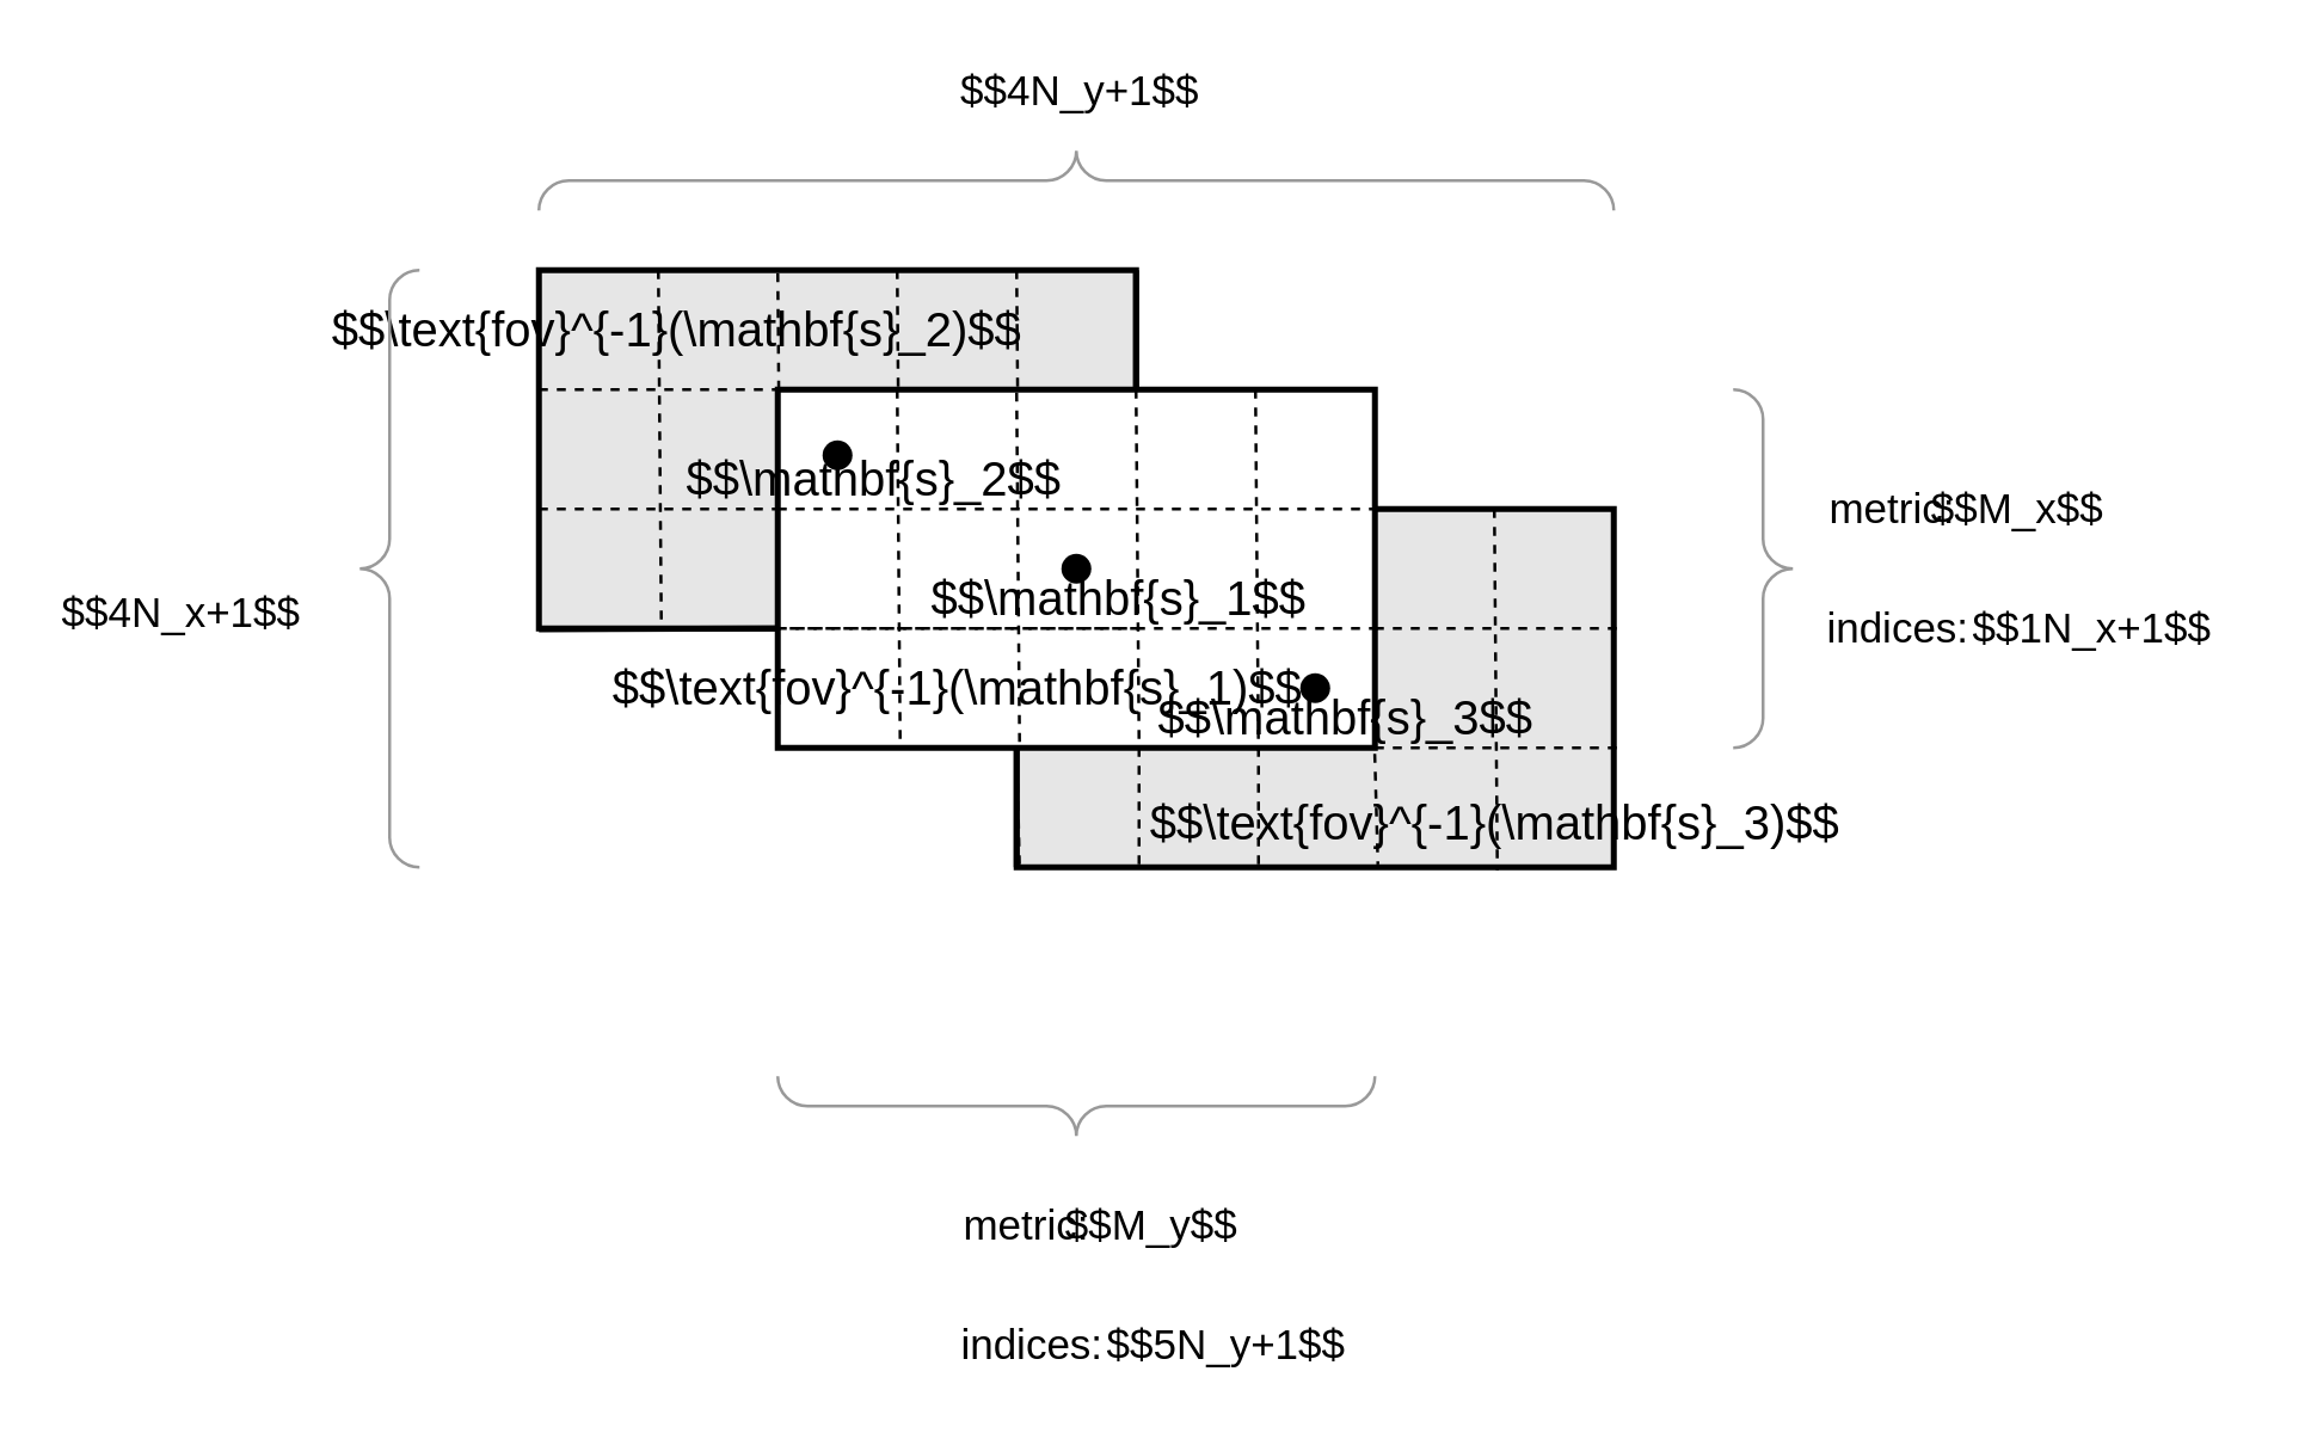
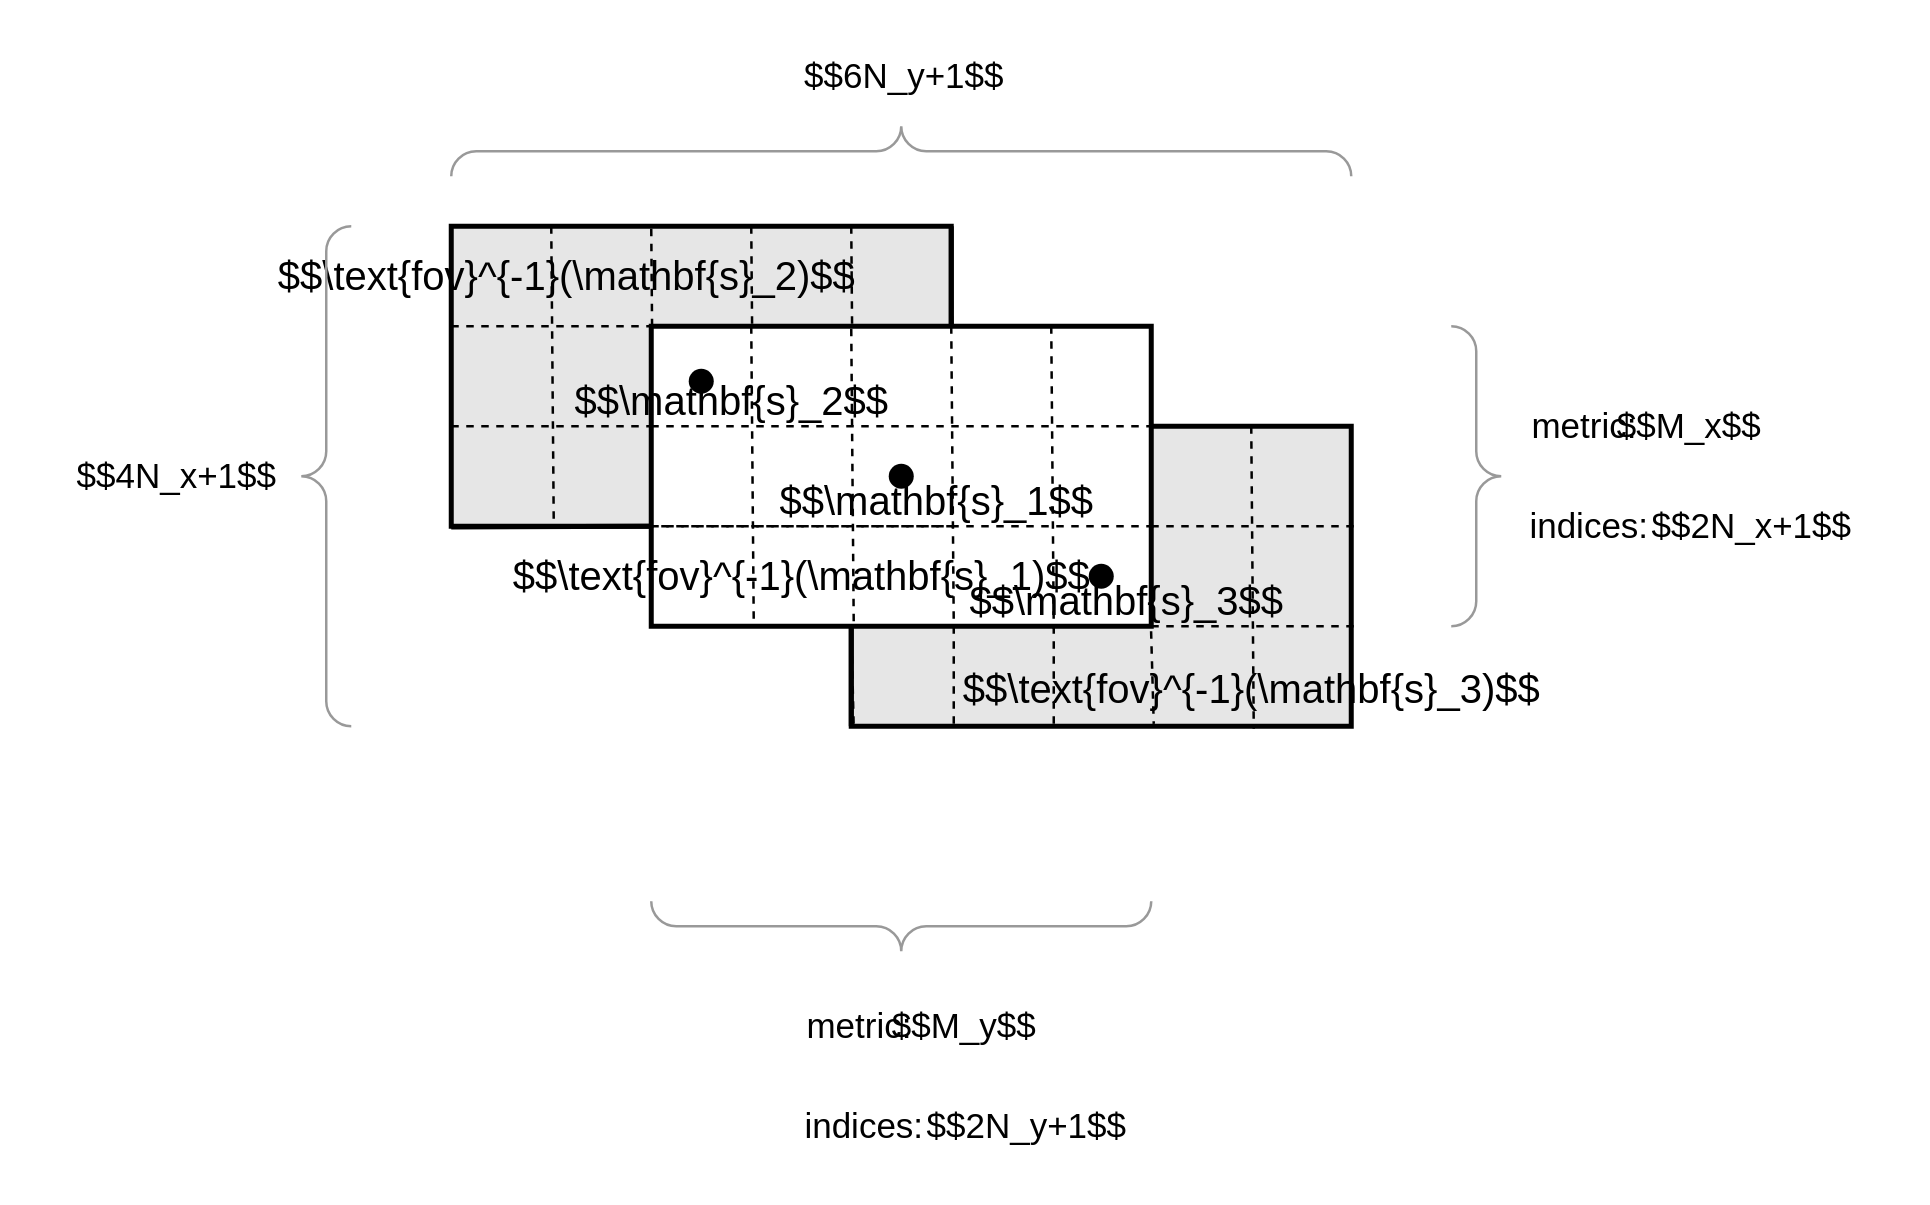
- <mxCell id="52" value="$$4N_y+1$$" style="text;html=1;align=center;verticalAlign=middle;resizable=0;points=[];autosize=1;strokeColor=none;fillColor=none;fontSize=14;" parent="1" vertex="1"><mxGeometry x="310.5" y="20" width="100" height="20" as="geometry" /></mxCell>
+ <mxCell id="52" value="$$6N_y+1$$" style="text;html=1;align=center;verticalAlign=middle;resizable=0;points=[];autosize=1;strokeColor=none;fillColor=none;fontSize=14;" parent="1" vertex="1"><mxGeometry x="310.5" y="20" width="100" height="20" as="geometry" /></mxCell>
- <mxCell id="50" value="$$4N_x+1$$" style="text;html=1;align=center;verticalAlign=middle;resizable=0;points=[];autosize=1;strokeColor=none;fillColor=none;fontSize=14;" parent="1" vertex="1"><mxGeometry x="10" y="195" width="100" height="20" as="geometry" /></mxCell>
+ <mxCell id="50" value="$$4N_x+1$$" style="text;html=1;align=center;verticalAlign=middle;resizable=0;points=[];autosize=1;strokeColor=none;fillColor=none;fontSize=14;" parent="1" vertex="1"><mxGeometry y="180" width="100" height="20" as="geometry" x="20" /></mxCell>
- <mxCell id="7" value="$$1N_x+1$$" style="text;html=1;align=center;verticalAlign=middle;resizable=0;points=[];autosize=1;strokeColor=none;fillColor=none;fontSize=14;" parent="1" vertex="1"><mxGeometry x="650" y="200" width="100" height="20" as="geometry" /></mxCell>
+ <mxCell id="7" value="$$2N_x+1$$" style="text;html=1;align=center;verticalAlign=middle;resizable=0;points=[];autosize=1;strokeColor=none;fillColor=none;fontSize=14;" parent="1" vertex="1"><mxGeometry x="650" y="200" width="100" height="20" as="geometry" /></mxCell>
- <mxCell id="11" value="$$5N_y+1$$" style="text;html=1;align=center;verticalAlign=middle;resizable=0;points=[];autosize=1;strokeColor=none;fillColor=none;fontSize=14;" parent="1" vertex="1"><mxGeometry x="360" y="440" width="100" height="20" as="geometry" /></mxCell>
+ <mxCell id="11" value="$$2N_y+1$$" style="text;html=1;align=center;verticalAlign=middle;resizable=0;points=[];autosize=1;strokeColor=none;fillColor=none;fontSize=14;" parent="1" vertex="1"><mxGeometry x="360" y="440" width="100" height="20" as="geometry" /></mxCell>
